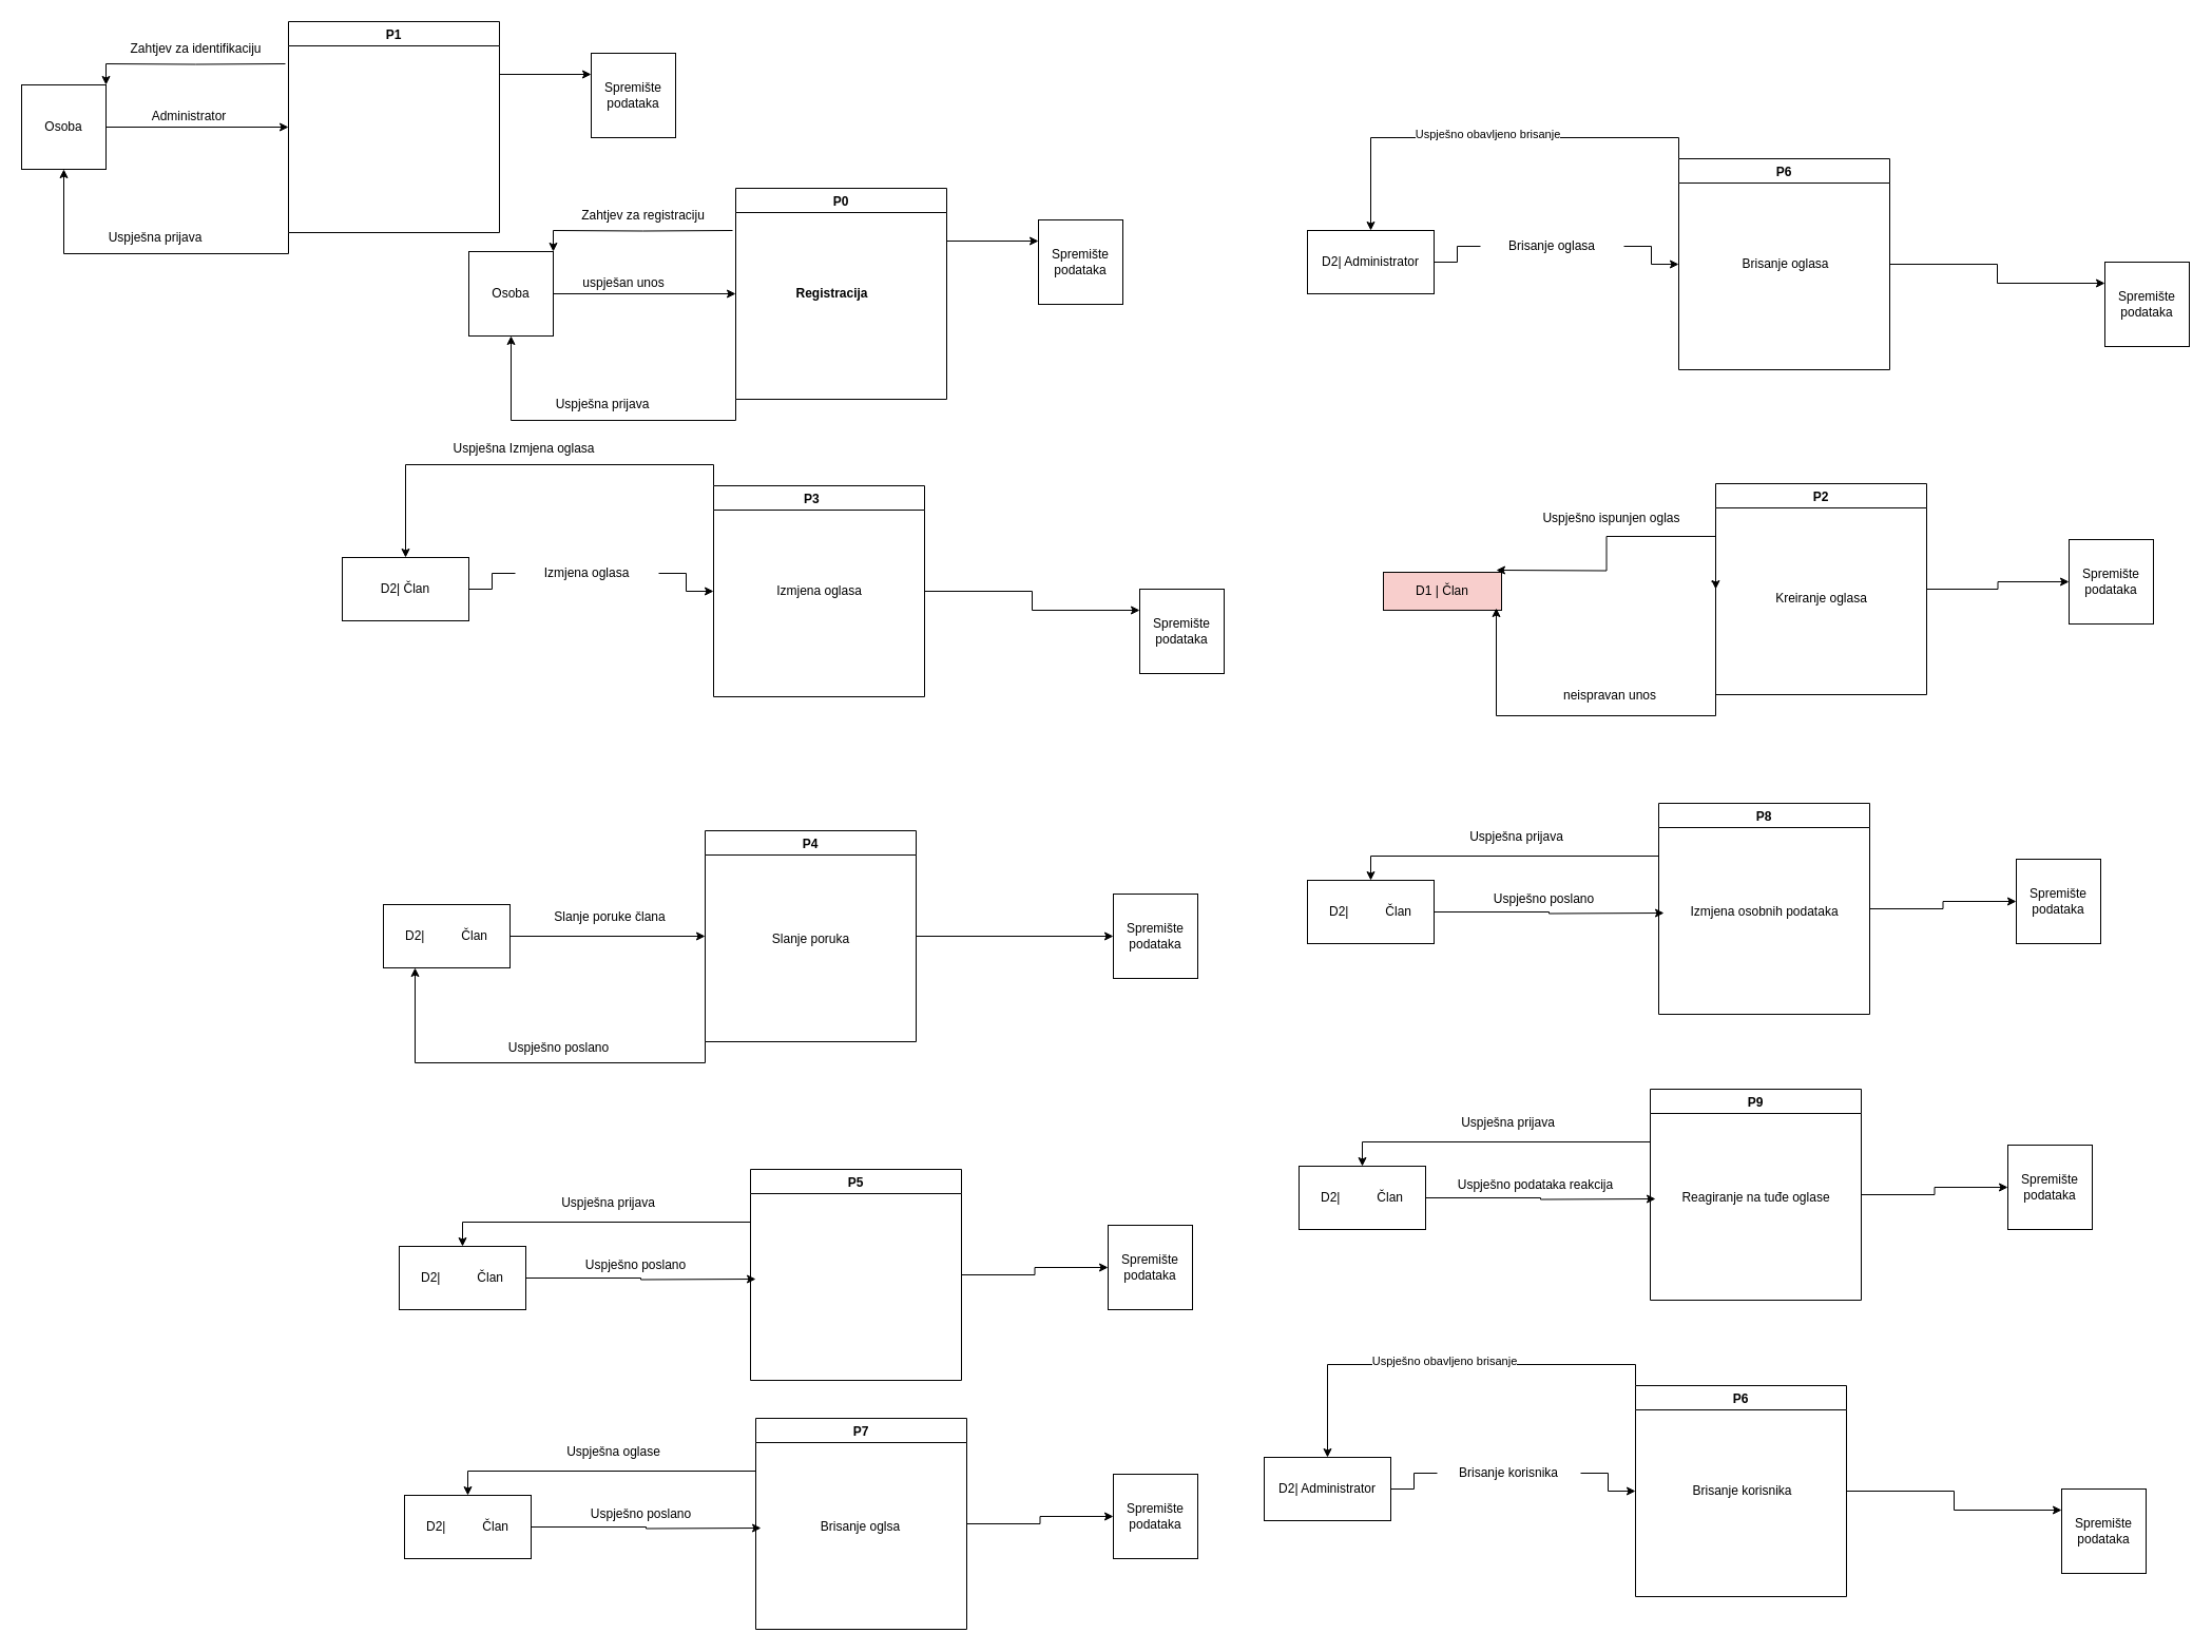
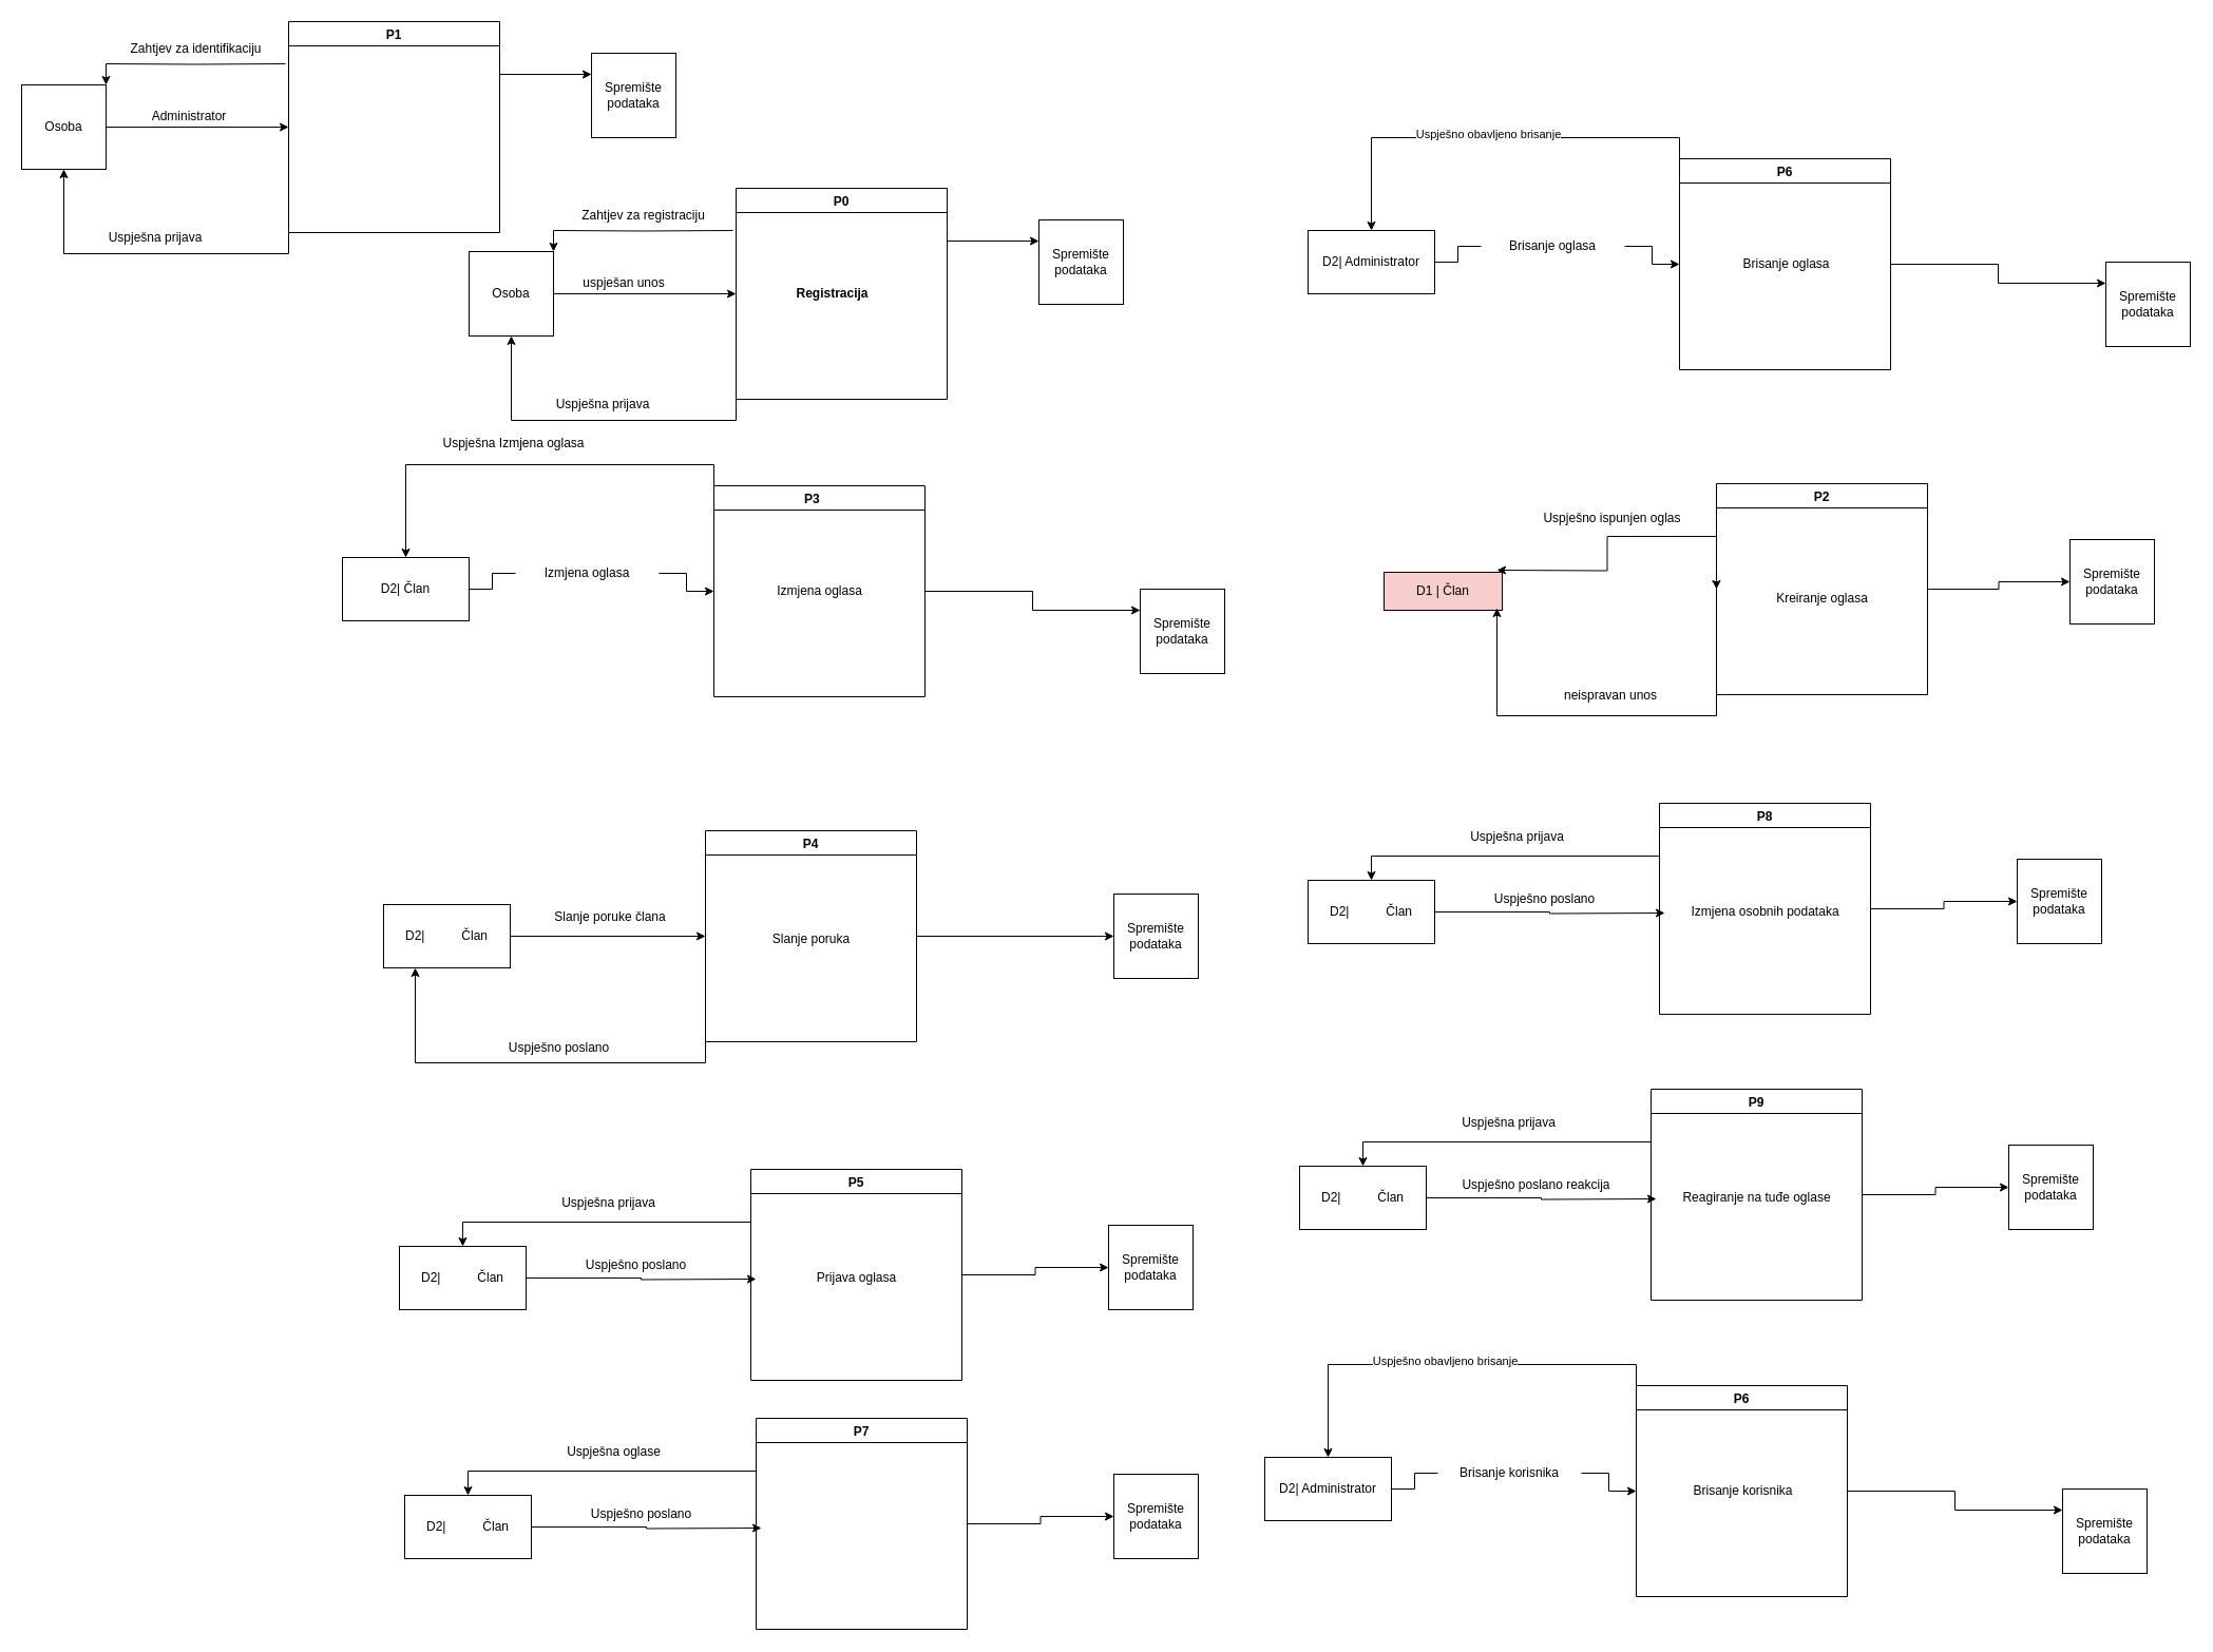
- <mxCell id="19" value="Uspješna Izmjena oglasa" style="text;html=1;align=center;verticalAlign=middle;resizable=0;points=[];autosize=1;strokeColor=none;fillColor=none;" vertex="1" parent="1"><mxGeometry x="424" y="416" width="144" height="18" as="geometry" /></mxCell>
+ <mxCell id="19" value="Uspješna Izmjena oglasa" style="text;html=1;align=center;verticalAlign=middle;resizable=0;points=[];autosize=1;strokeColor=none;fillColor=none;" vertex="1" parent="1"><mxGeometry x="414" y="411" width="144" height="18" as="geometry" /></mxCell>
- <mxCell id="96" value="Uspješno podataka reakcija" style="text;html=1;strokeColor=none;fillColor=none;align=center;verticalAlign=middle;whiteSpace=wrap;rounded=0;" vertex="1" parent="1"><mxGeometry x="1332" y="1108" width="247" height="30" as="geometry" /></mxCell>
+ <mxCell id="96" value="Uspješno poslano reakcija" style="text;html=1;strokeColor=none;fillColor=none;align=center;verticalAlign=middle;whiteSpace=wrap;rounded=0;" vertex="1" parent="1"><mxGeometry x="1332" y="1108" width="247" height="30" as="geometry" /></mxCell>
+ <mxCell id="35" value="Prijava oglasa" style="text;html=1;align=center;verticalAlign=middle;resizable=0;points=[];autosize=1;strokeColor=none;fillColor=none;" vertex="1" parent="34"><mxGeometry x="57" y="94" width="85" height="18" as="geometry" /></mxCell>
- <mxCell id="74" value="Brisanje oglsa" style="text;html=1;align=center;verticalAlign=middle;resizable=0;points=[];autosize=1;strokeColor=none;fillColor=none;" vertex="1" parent="73"><mxGeometry x="56" y="94" width="85" height="18" as="geometry" /></mxCell>
